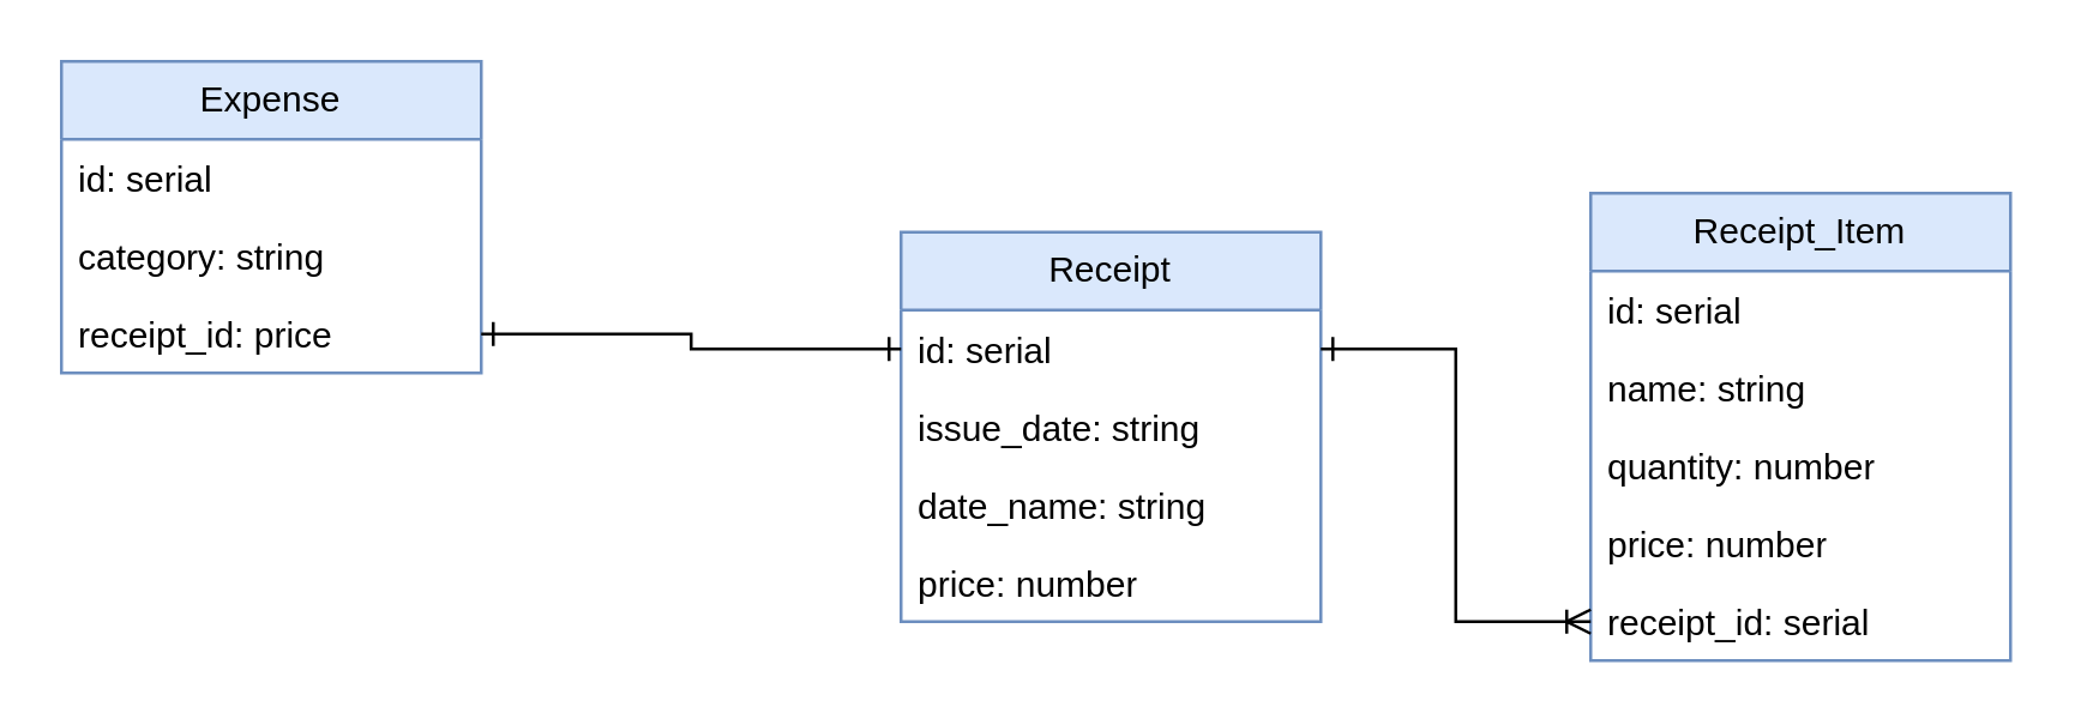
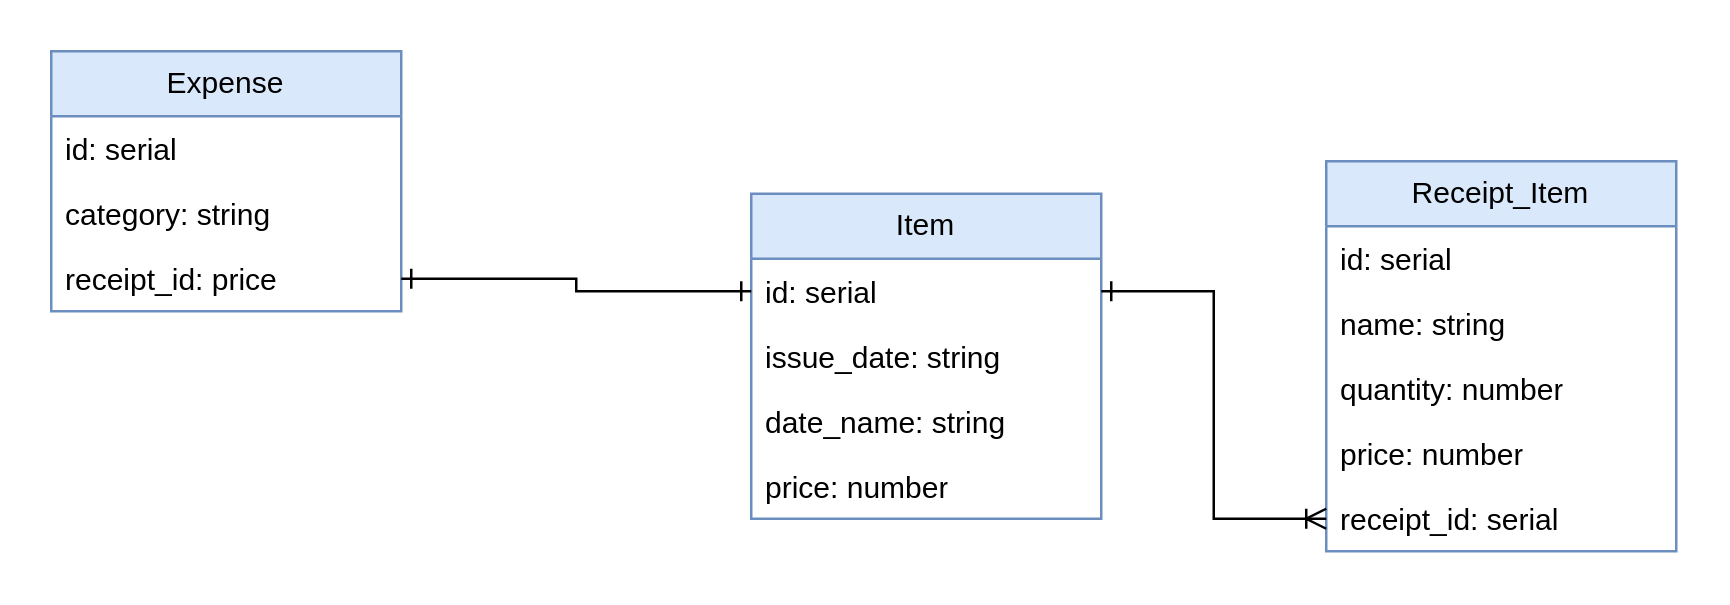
- <mxCell id="2" value="Receipt" style="swimlane;fontStyle=0;childLayout=stackLayout;horizontal=1;startSize=26;fillColor=#dae8fc;horizontalStack=0;resizeParent=1;resizeParentMax=0;resizeLast=0;collapsible=1;marginBottom=0;whiteSpace=wrap;html=1;strokeColor=#6c8ebf;" vertex="1" parent="1"><mxGeometry x="300" y="77" width="140" height="130" as="geometry" /></mxCell>
+ <mxCell id="2" value="Item" style="swimlane;fontStyle=0;childLayout=stackLayout;horizontal=1;startSize=26;fillColor=#dae8fc;horizontalStack=0;resizeParent=1;resizeParentMax=0;resizeLast=0;collapsible=1;marginBottom=0;whiteSpace=wrap;html=1;strokeColor=#6c8ebf;" vertex="1" parent="1"><mxGeometry x="300" y="77" width="140" height="130" as="geometry" /></mxCell>
